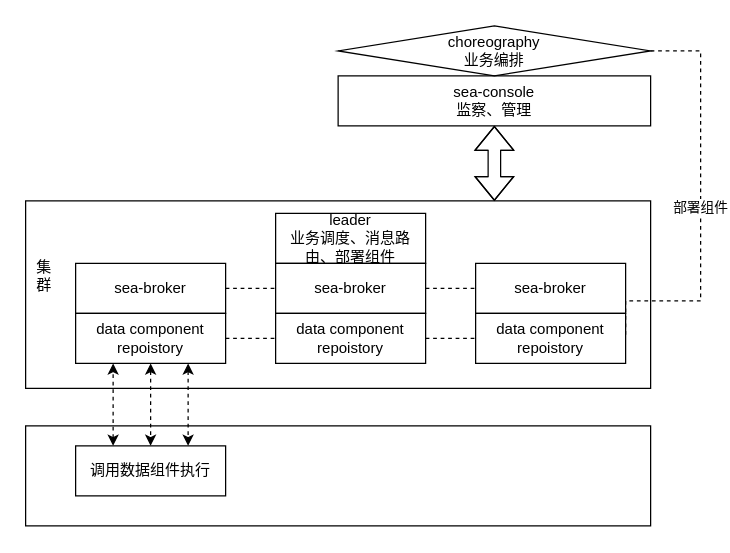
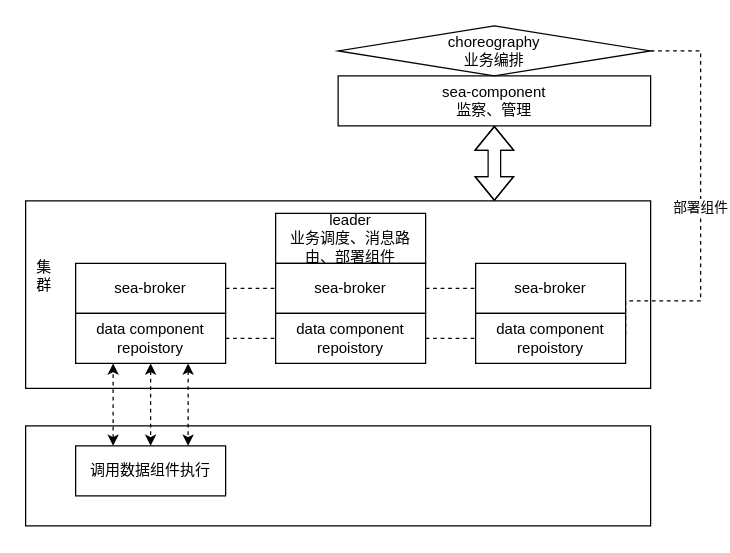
- <mxCell id="23" value="sea-console&lt;br&gt;监察、管理&lt;br&gt;" style="rounded=0;whiteSpace=wrap;html=1;fillColor=none;gradientColor=none;align=center;" vertex="1" parent="1"><mxGeometry x="270" y="60" width="250" height="40" as="geometry" /></mxCell>
+ <mxCell id="23" value="sea-component&lt;br&gt;监察、管理&lt;br&gt;" style="rounded=0;whiteSpace=wrap;html=1;fillColor=none;gradientColor=none;align=center;" vertex="1" parent="1"><mxGeometry x="270" y="60" width="250" height="40" as="geometry" /></mxCell>
